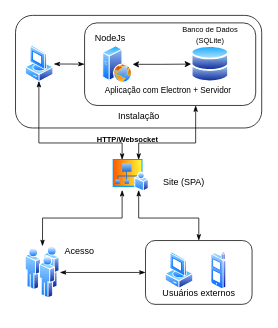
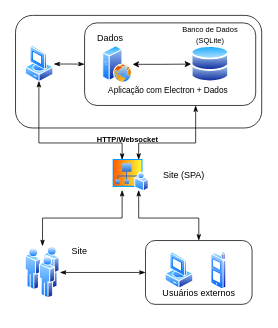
- <mxCell id="19" value="NodeJs" style="text;html=1;align=center;verticalAlign=middle;resizable=0;points=[];autosize=1;strokeColor=none;fillColor=none;" vertex="1" parent="1"><mxGeometry x="116" y="35" width="60" height="30" as="geometry" /></mxCell>
+ <mxCell id="19" value="Dados" style="text;html=1;align=center;verticalAlign=middle;resizable=0;points=[];autosize=1;strokeColor=none;fillColor=none;" vertex="1" parent="1"><mxGeometry x="116" y="35" width="60" height="30" as="geometry" /></mxCell>
- <mxCell id="18" value="&lt;p style=&quot;line-height: 10%;&quot;&gt;&lt;font style=&quot;font-size: 11px;&quot;&gt;Aplicação com Electron + Servidor&lt;/font&gt;&lt;/p&gt;" style="text;html=1;align=center;verticalAlign=middle;resizable=0;points=[];autosize=1;strokeColor=none;fillColor=none;spacing=0;" vertex="1" parent="1"><mxGeometry x="128" y="100" width="190" height="40" as="geometry" /></mxCell>
+ <mxCell id="18" value="&lt;p style=&quot;line-height: 10%;&quot;&gt;&lt;font style=&quot;font-size: 11px;&quot;&gt;Aplicação com Electron + Dados&lt;/font&gt;&lt;/p&gt;" style="text;html=1;align=center;verticalAlign=middle;resizable=0;points=[];autosize=1;strokeColor=none;fillColor=none;spacing=0;" vertex="1" parent="1"><mxGeometry x="128" y="100" width="190" height="40" as="geometry" /></mxCell>
- <mxCell id="17" value="Instalação" style="text;html=1;align=center;verticalAlign=middle;resizable=0;points=[];autosize=1;strokeColor=none;fillColor=none;" vertex="1" parent="1"><mxGeometry x="144" y="140" width="80" height="30" as="geometry" /></mxCell>
- <mxCell id="22" value="Site (SPA)" style="text;html=1;align=center;verticalAlign=middle;resizable=0;points=[];autosize=1;strokeColor=none;fillColor=none;" vertex="1" parent="1"><mxGeometry x="204.05" y="227.5" width="80" height="30" as="geometry" /></mxCell>
+ <mxCell id="22" value="Site (SPA)" style="text;html=1;align=center;verticalAlign=middle;resizable=0;points=[];autosize=1;strokeColor=none;fillColor=none;" vertex="1" parent="1"><mxGeometry x="204.05" y="217.5" width="80" height="30" as="geometry" /></mxCell>
- <mxCell id="27" value="Acesso&lt;br&gt;" style="text;html=1;align=center;verticalAlign=middle;resizable=0;points=[];autosize=1;strokeColor=none;fillColor=none;" vertex="1" parent="1"><mxGeometry x="74.95" y="320" width="60" height="30" as="geometry" /></mxCell>
+ <mxCell id="27" value="Site&lt;br&gt;" style="text;html=1;align=center;verticalAlign=middle;resizable=0;points=[];autosize=1;strokeColor=none;fillColor=none;" vertex="1" parent="1"><mxGeometry x="74.95" y="320" width="60" height="30" as="geometry" /></mxCell>
